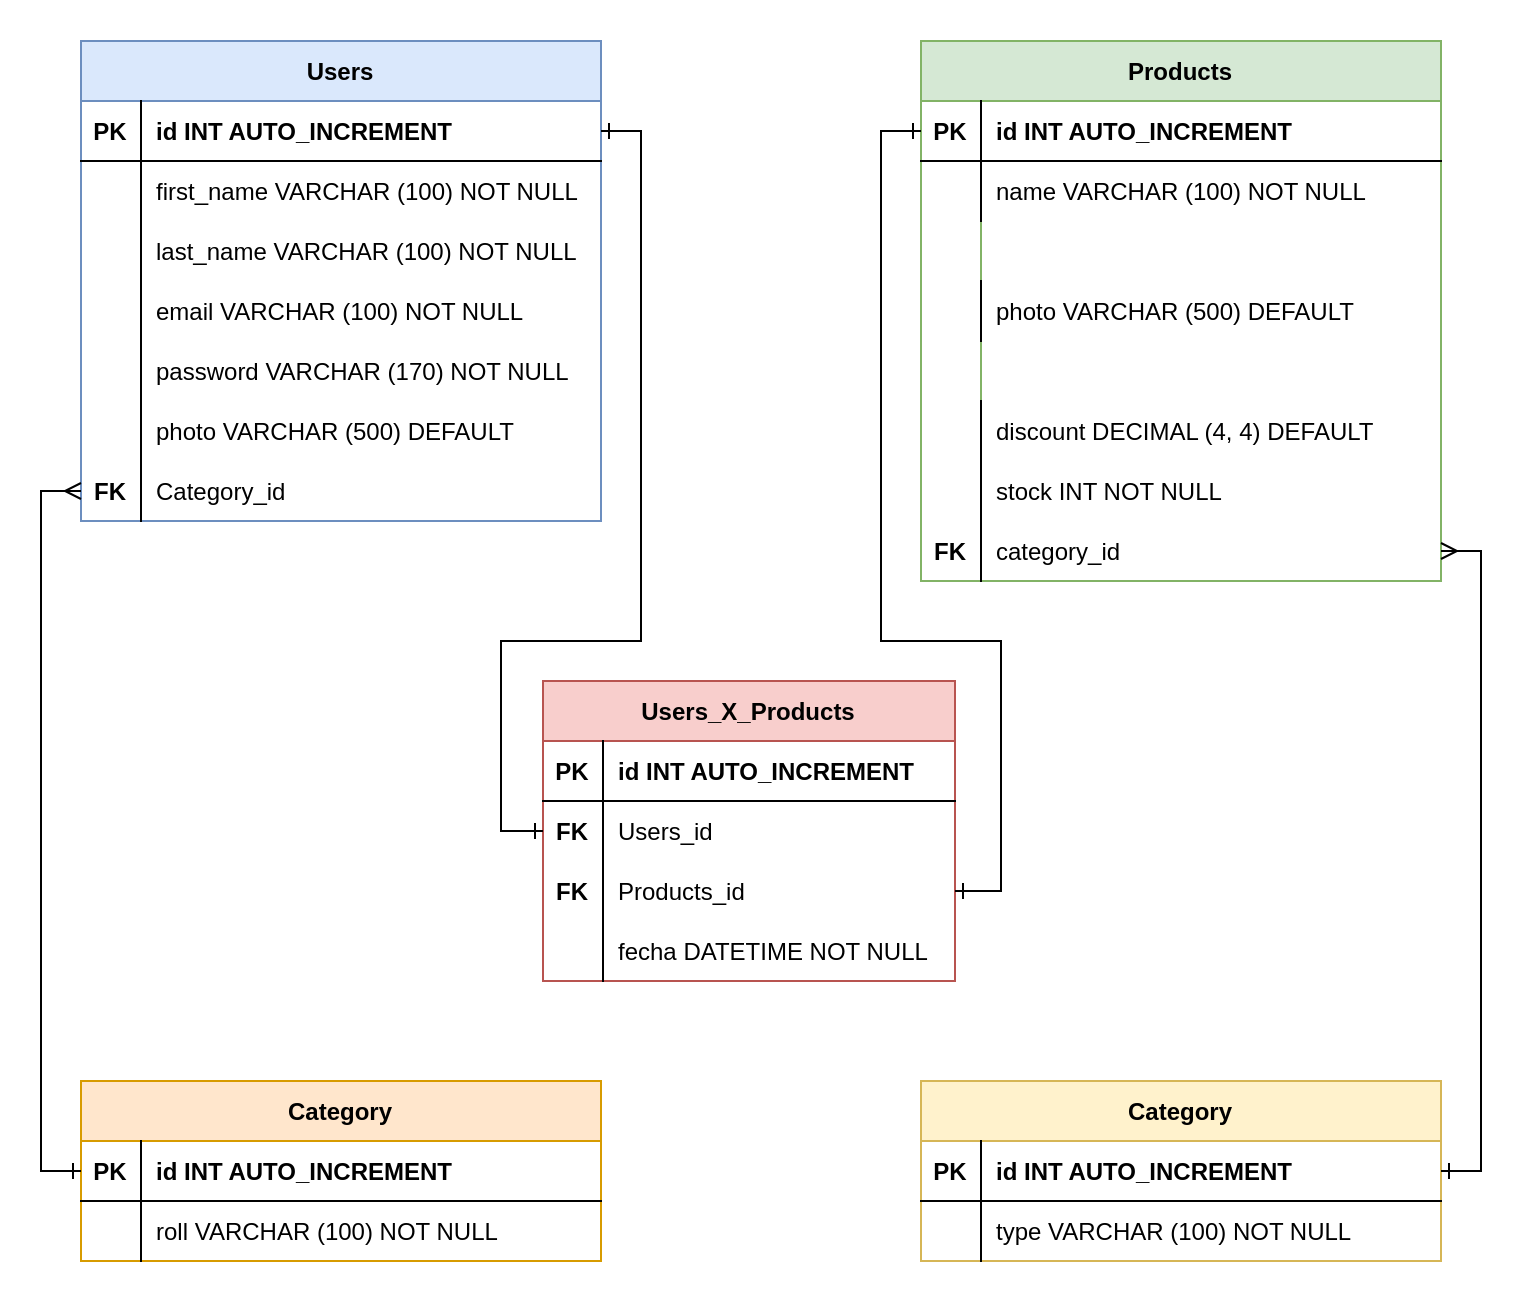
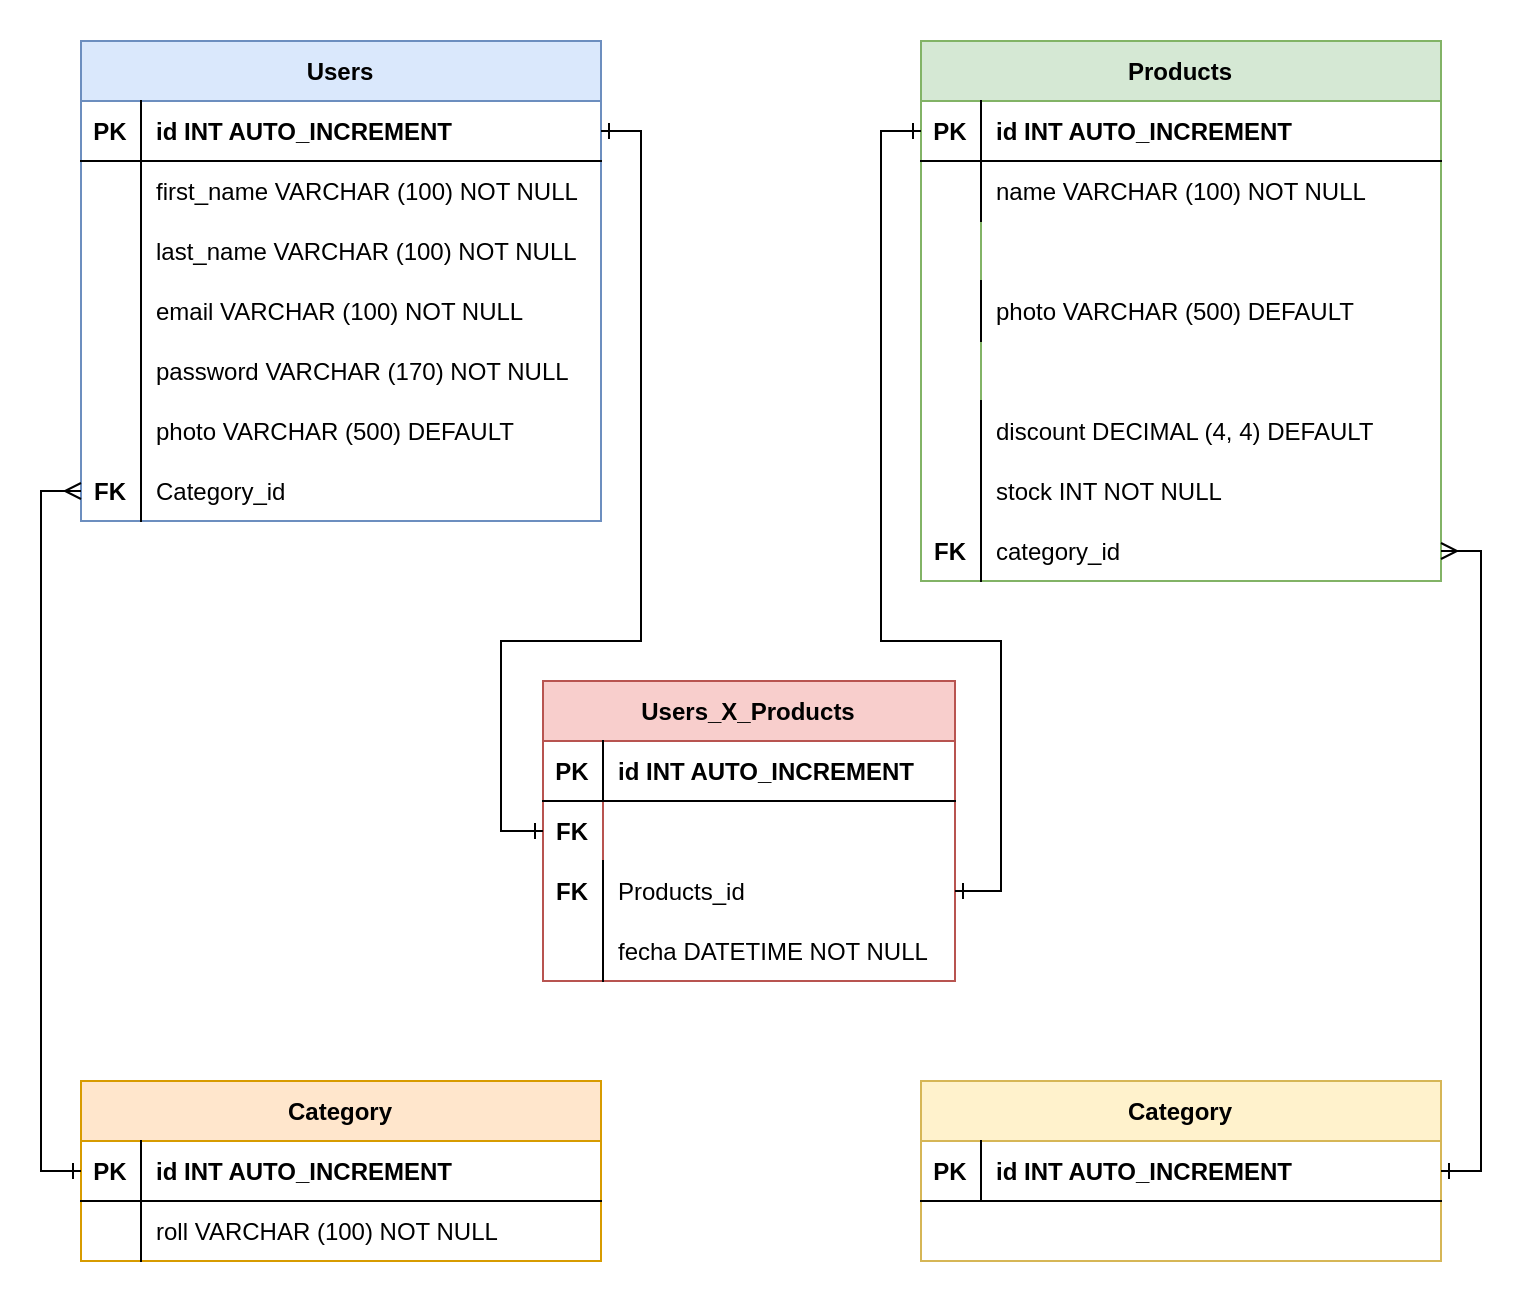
- <mxCell id="68" value="Users_id" style="shape=partialRectangle;overflow=hidden;connectable=0;fillColor=none;top=0;left=1;bottom=0;right=0;align=left;spacingLeft=6;" parent="66" vertex="1"><mxGeometry x="30" width="176" height="30" as="geometry"><mxRectangle width="176" height="30" as="alternateBounds" /></mxGeometry></mxCell>
- <mxCell id="38" value="type VARCHAR (100) NOT NULL" style="shape=partialRectangle;overflow=hidden;connectable=0;fillColor=none;top=0;left=1;bottom=0;right=0;align=left;spacingLeft=6;" parent="36" vertex="1"><mxGeometry x="30" width="230" height="30" as="geometry"><mxRectangle width="230" height="30" as="alternateBounds" /></mxGeometry></mxCell>
